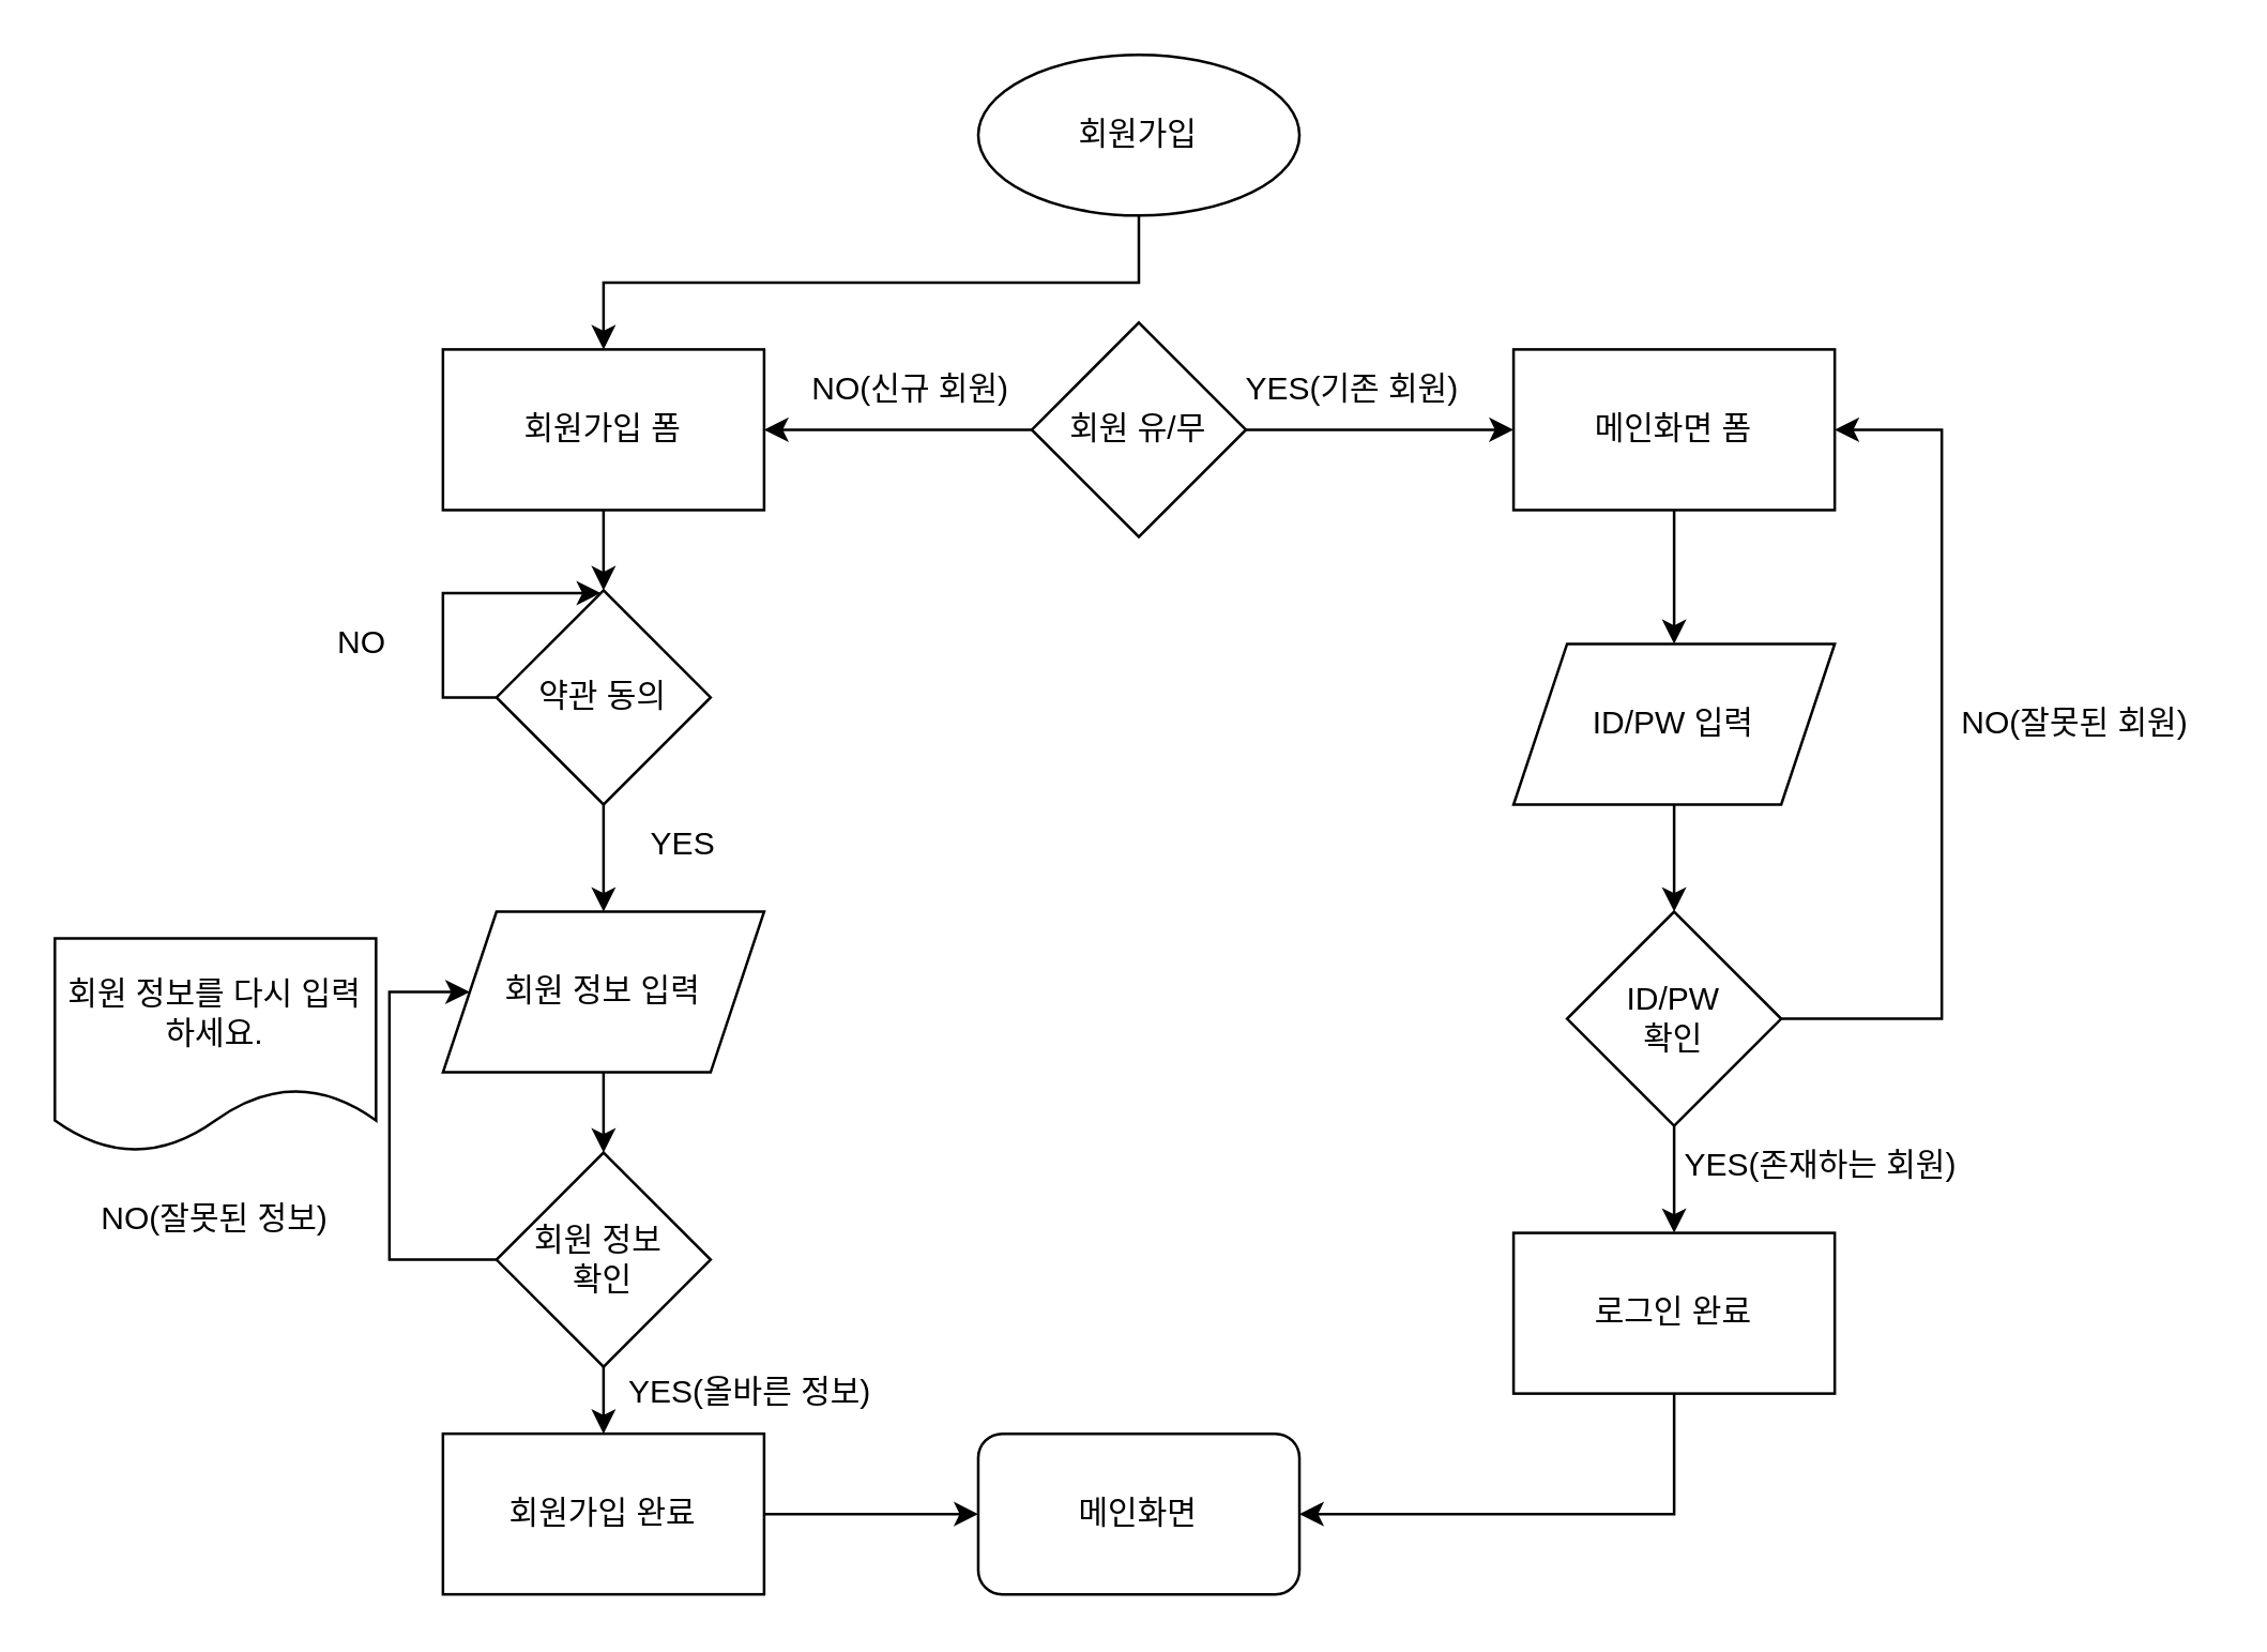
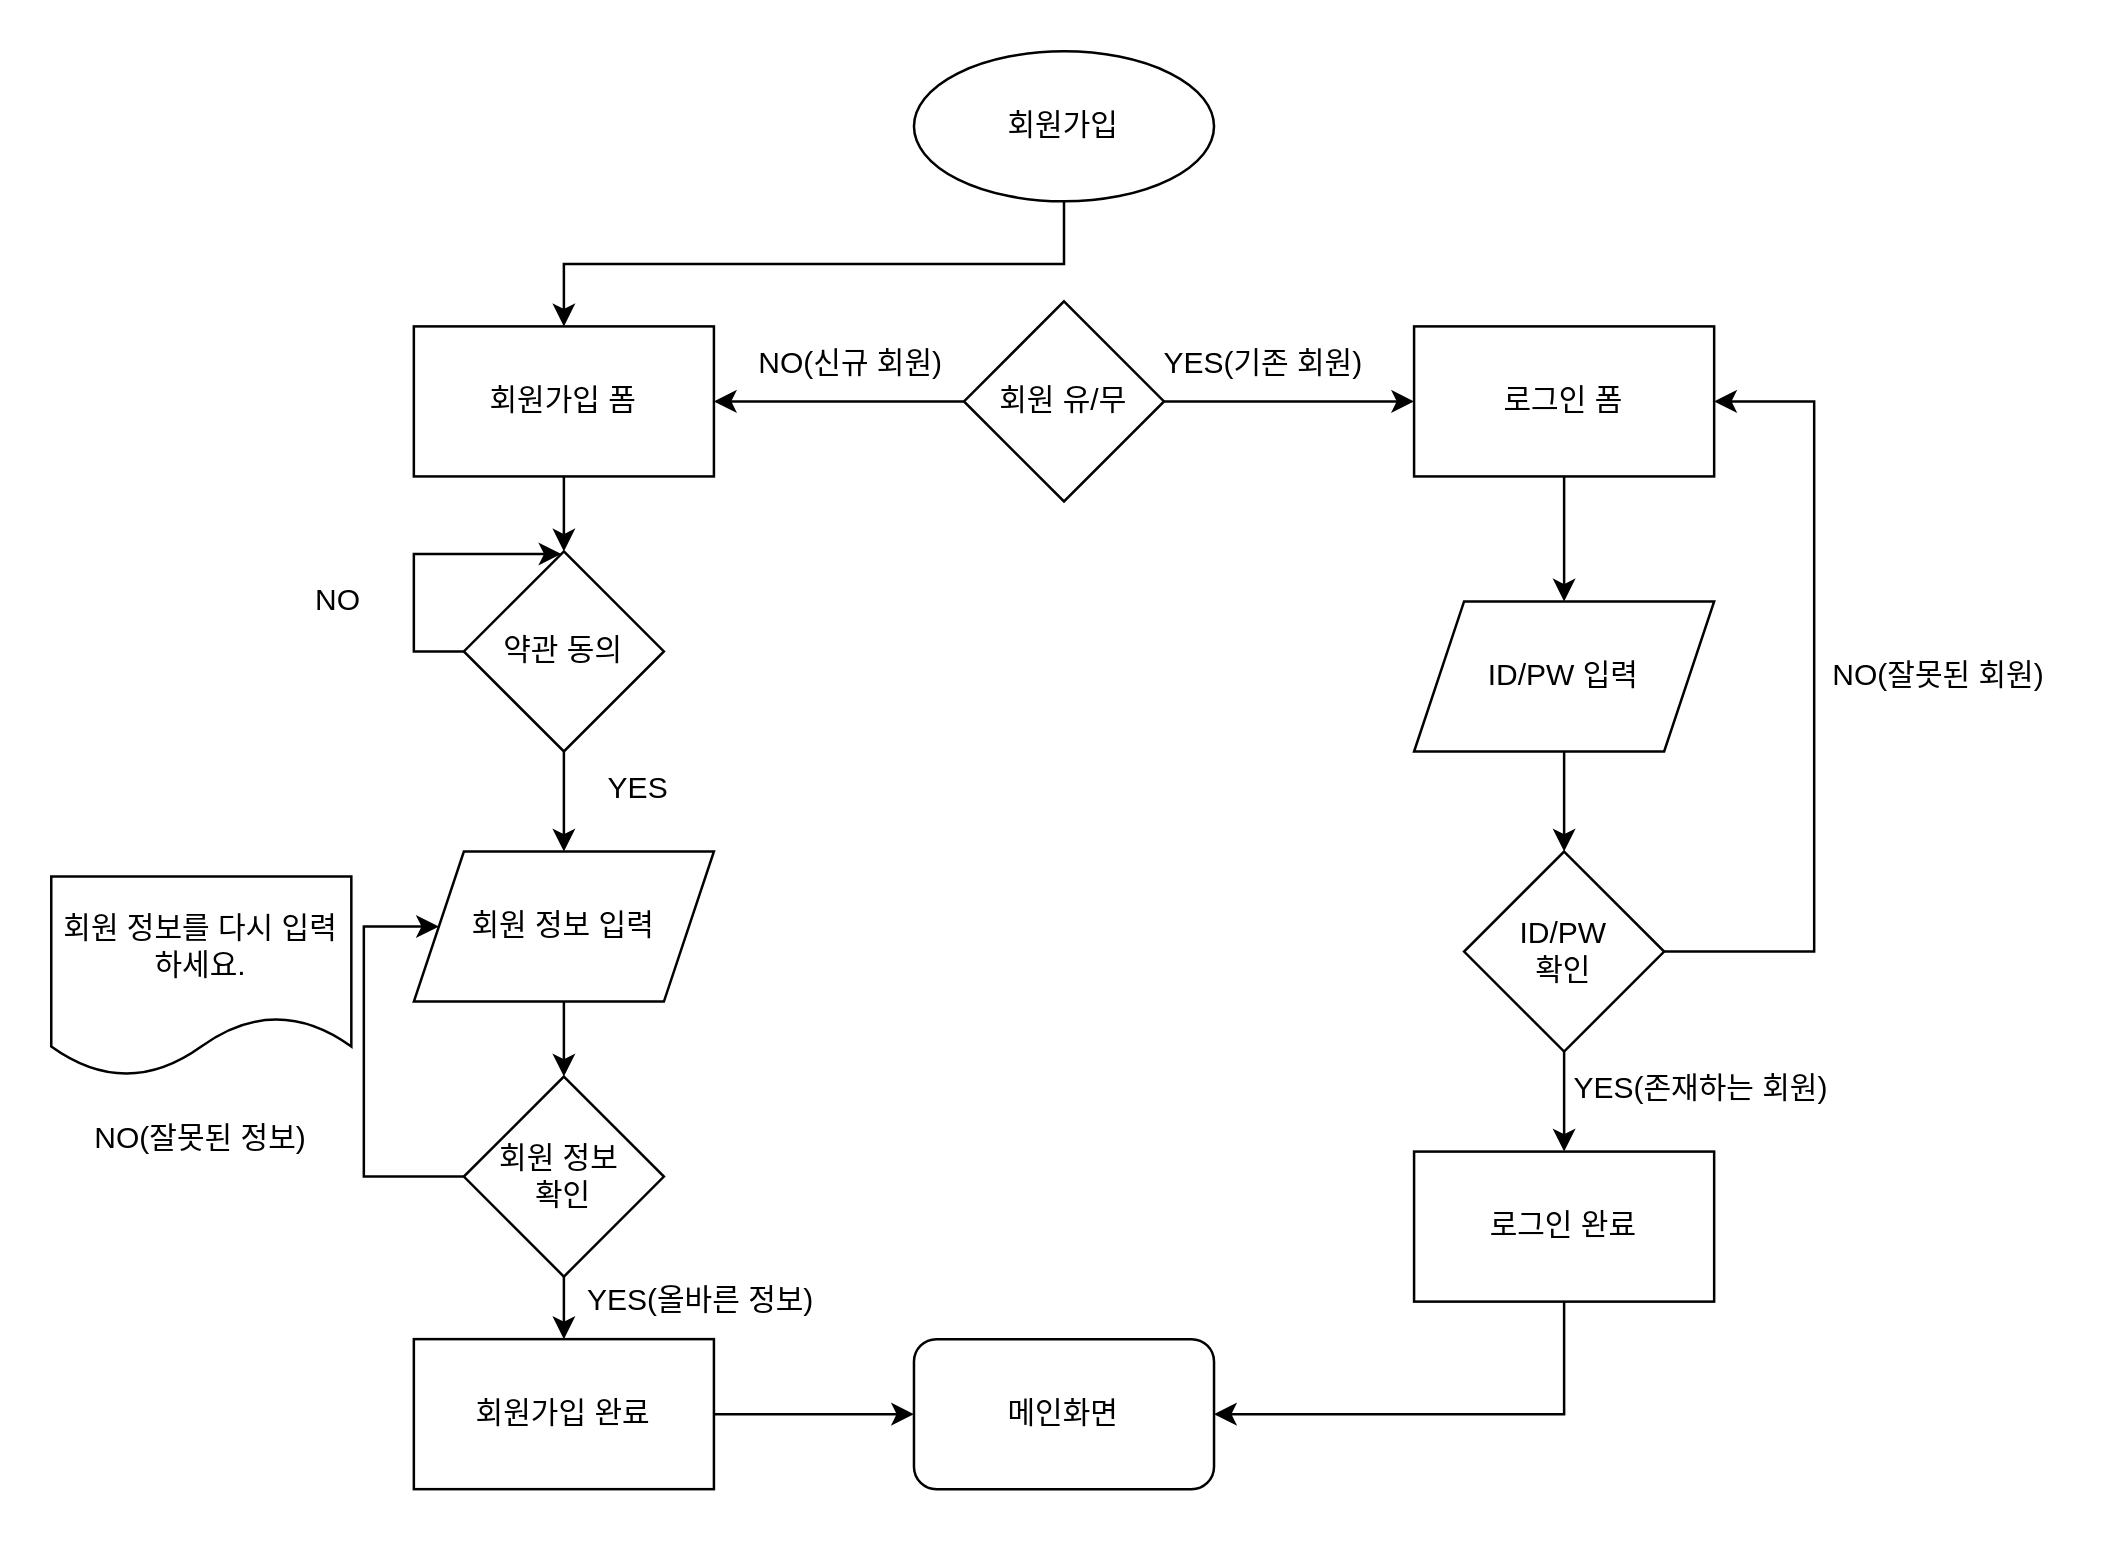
- <mxCell id="18" value="메인화면 폼" style="rounded=0;whiteSpace=wrap;html=1;" vertex="1" parent="1"><mxGeometry x="565" y="130" width="120" height="60" as="geometry" /></mxCell>
+ <mxCell id="18" value="로그인 폼" style="rounded=0;whiteSpace=wrap;html=1;" vertex="1" parent="1"><mxGeometry x="565" y="130" width="120" height="60" as="geometry" /></mxCell>
